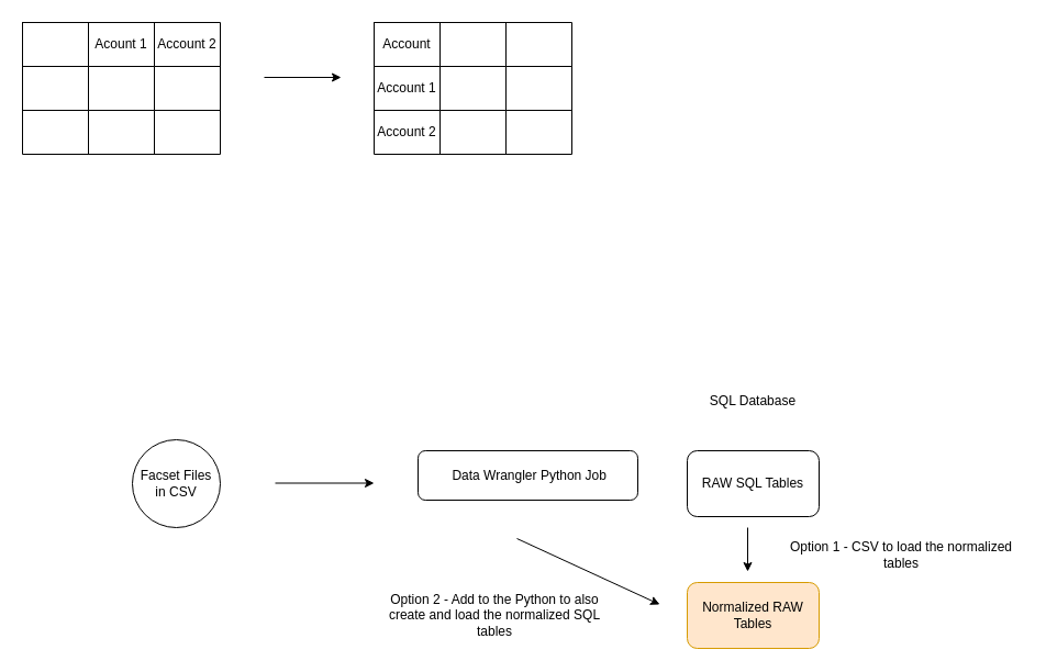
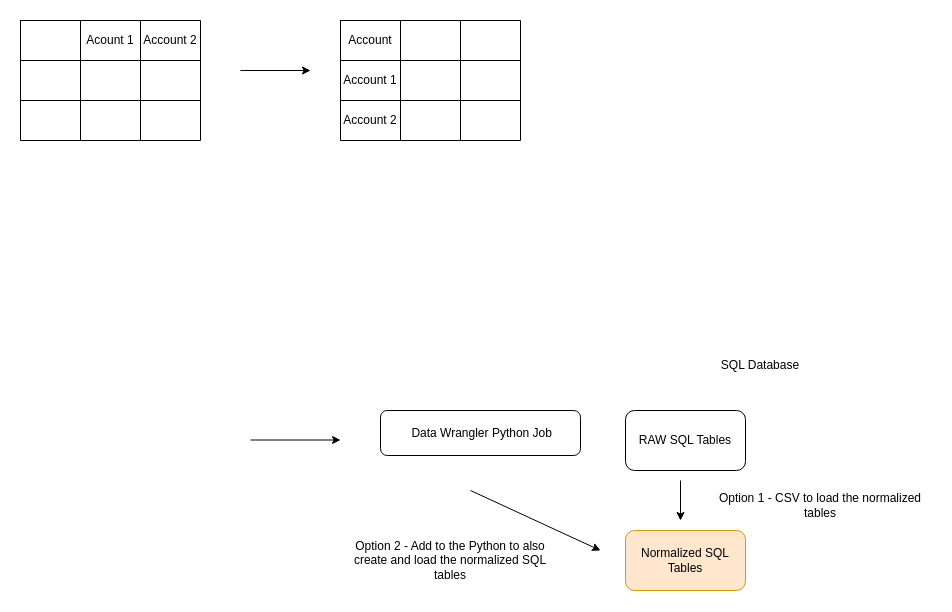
- <mxCell id="3" value="SQL Database" style="text;html=1;strokeColor=none;fillColor=none;align=center;verticalAlign=middle;whiteSpace=wrap;rounded=0;" vertex="1" parent="1"><mxGeometry x="640" y="350" width="90" height="30" as="geometry" /></mxCell>
+ <mxCell id="3" value="SQL Database" style="text;html=1;strokeColor=none;fillColor=none;align=center;verticalAlign=middle;whiteSpace=wrap;rounded=0;" vertex="1" parent="1"><mxGeometry x="715" y="350" width="90" height="30" as="geometry" /></mxCell>
- <mxCell id="11" value="Facset Files&lt;br&gt;in CSV" style="ellipse;whiteSpace=wrap;html=1;aspect=fixed;" vertex="1" parent="1"><mxGeometry x="120" y="400" width="80" height="80" as="geometry" /></mxCell>
- <mxCell id="5" value="Normalized RAW Tables" style="rounded=1;whiteSpace=wrap;html=1;fillColor=#ffe6cc;strokeColor=#d79b00;" vertex="1" parent="1"><mxGeometry x="625" y="530" width="120" height="60" as="geometry" /></mxCell>
+ <mxCell id="5" value="Normalized SQL Tables" style="rounded=1;whiteSpace=wrap;html=1;fillColor=#ffe6cc;strokeColor=#d79b00;" vertex="1" parent="1"><mxGeometry x="625" y="530" width="120" height="60" as="geometry" /></mxCell>
